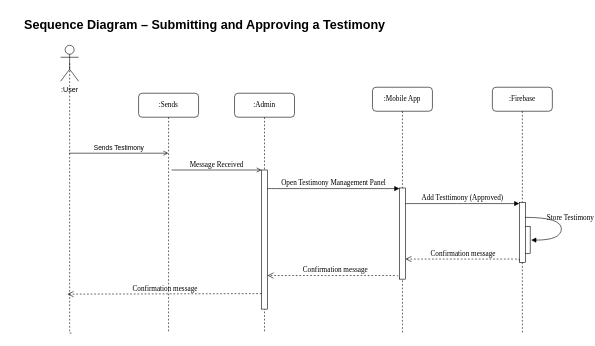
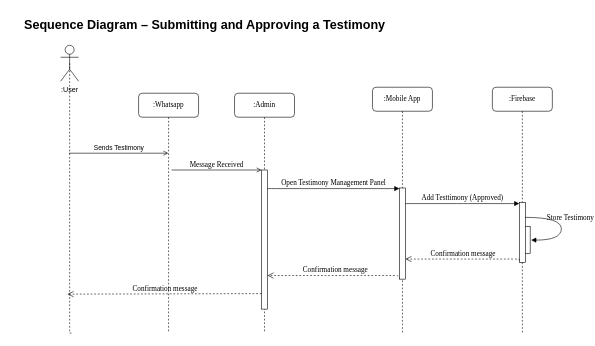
- <mxCell id="2" value=":Sends" style="shape=umlLifeline;perimeter=lifelinePerimeter;whiteSpace=wrap;html=1;container=1;collapsible=0;recursiveResize=0;outlineConnect=0;rounded=1;shadow=0;comic=0;labelBackgroundColor=none;strokeWidth=1;fontFamily=Verdana;fontSize=12;align=center;" parent="1" vertex="1"><mxGeometry x="230" y="155" width="100" height="400" as="geometry" /></mxCell>
+ <mxCell id="2" value=":Whatsapp" style="shape=umlLifeline;perimeter=lifelinePerimeter;whiteSpace=wrap;html=1;container=1;collapsible=0;recursiveResize=0;outlineConnect=0;rounded=1;shadow=0;comic=0;labelBackgroundColor=none;strokeWidth=1;fontFamily=Verdana;fontSize=12;align=center;" parent="1" vertex="1"><mxGeometry x="230" y="155" width="100" height="400" as="geometry" /></mxCell>
